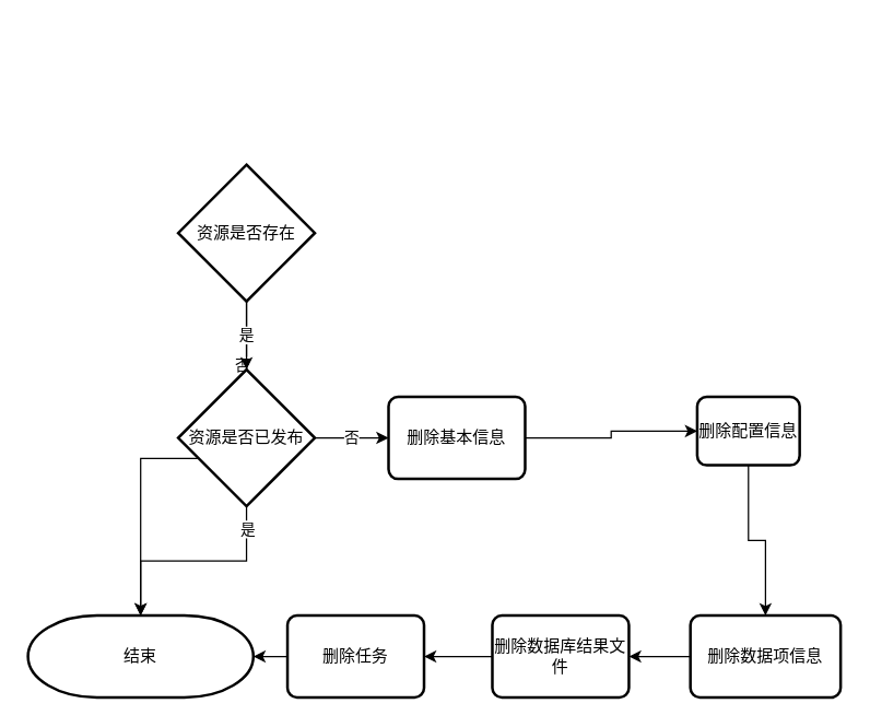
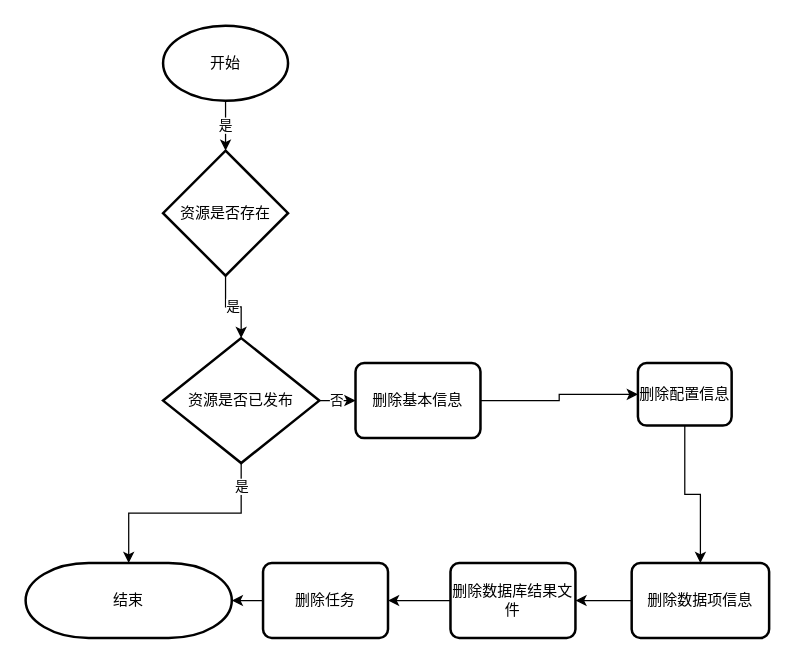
+ <mxCell id="5" value="开始" style="strokeWidth=2;html=1;shape=mxgraph.flowchart.start_1;whiteSpace=wrap;" vertex="1" parent="1"><mxGeometry x="130" y="20" width="100" height="60" as="geometry" /></mxCell>
+ <mxCell id="4" value="是" style="edgeStyle=orthogonalEdgeStyle;rounded=0;orthogonalLoop=1;jettySize=auto;html=1;" edge="1" parent="1" source="5" target="7"><mxGeometry relative="1" as="geometry" /></mxCell>
- <mxCell id="12" value="资源是否已发布" style="strokeWidth=2;html=1;shape=mxgraph.flowchart.decision;whiteSpace=wrap;" vertex="1" parent="1"><mxGeometry x="130" y="270" width="100" height="100" as="geometry" /></mxCell>
+ <mxCell id="12" value="资源是否已发布" style="strokeWidth=2;html=1;shape=mxgraph.flowchart.decision;whiteSpace=wrap;" vertex="1" parent="1"><mxGeometry x="130" y="270" width="125" height="100" as="geometry" /></mxCell>
- <mxCell id="2" style="edgeStyle=orthogonalEdgeStyle;rounded=0;orthogonalLoop=1;jettySize=auto;html=1;" edge="1" parent="1" source="7" target="8"><mxGeometry relative="1" as="geometry" /></mxCell>
- <mxCell id="3" value="否" style="edgeLabel;html=1;align=center;verticalAlign=middle;resizable=0;points=[];" vertex="1" connectable="0" parent="2"><mxGeometry x="-0.699" y="-4" relative="1" as="geometry"><mxPoint as="offset" /></mxGeometry></mxCell>
